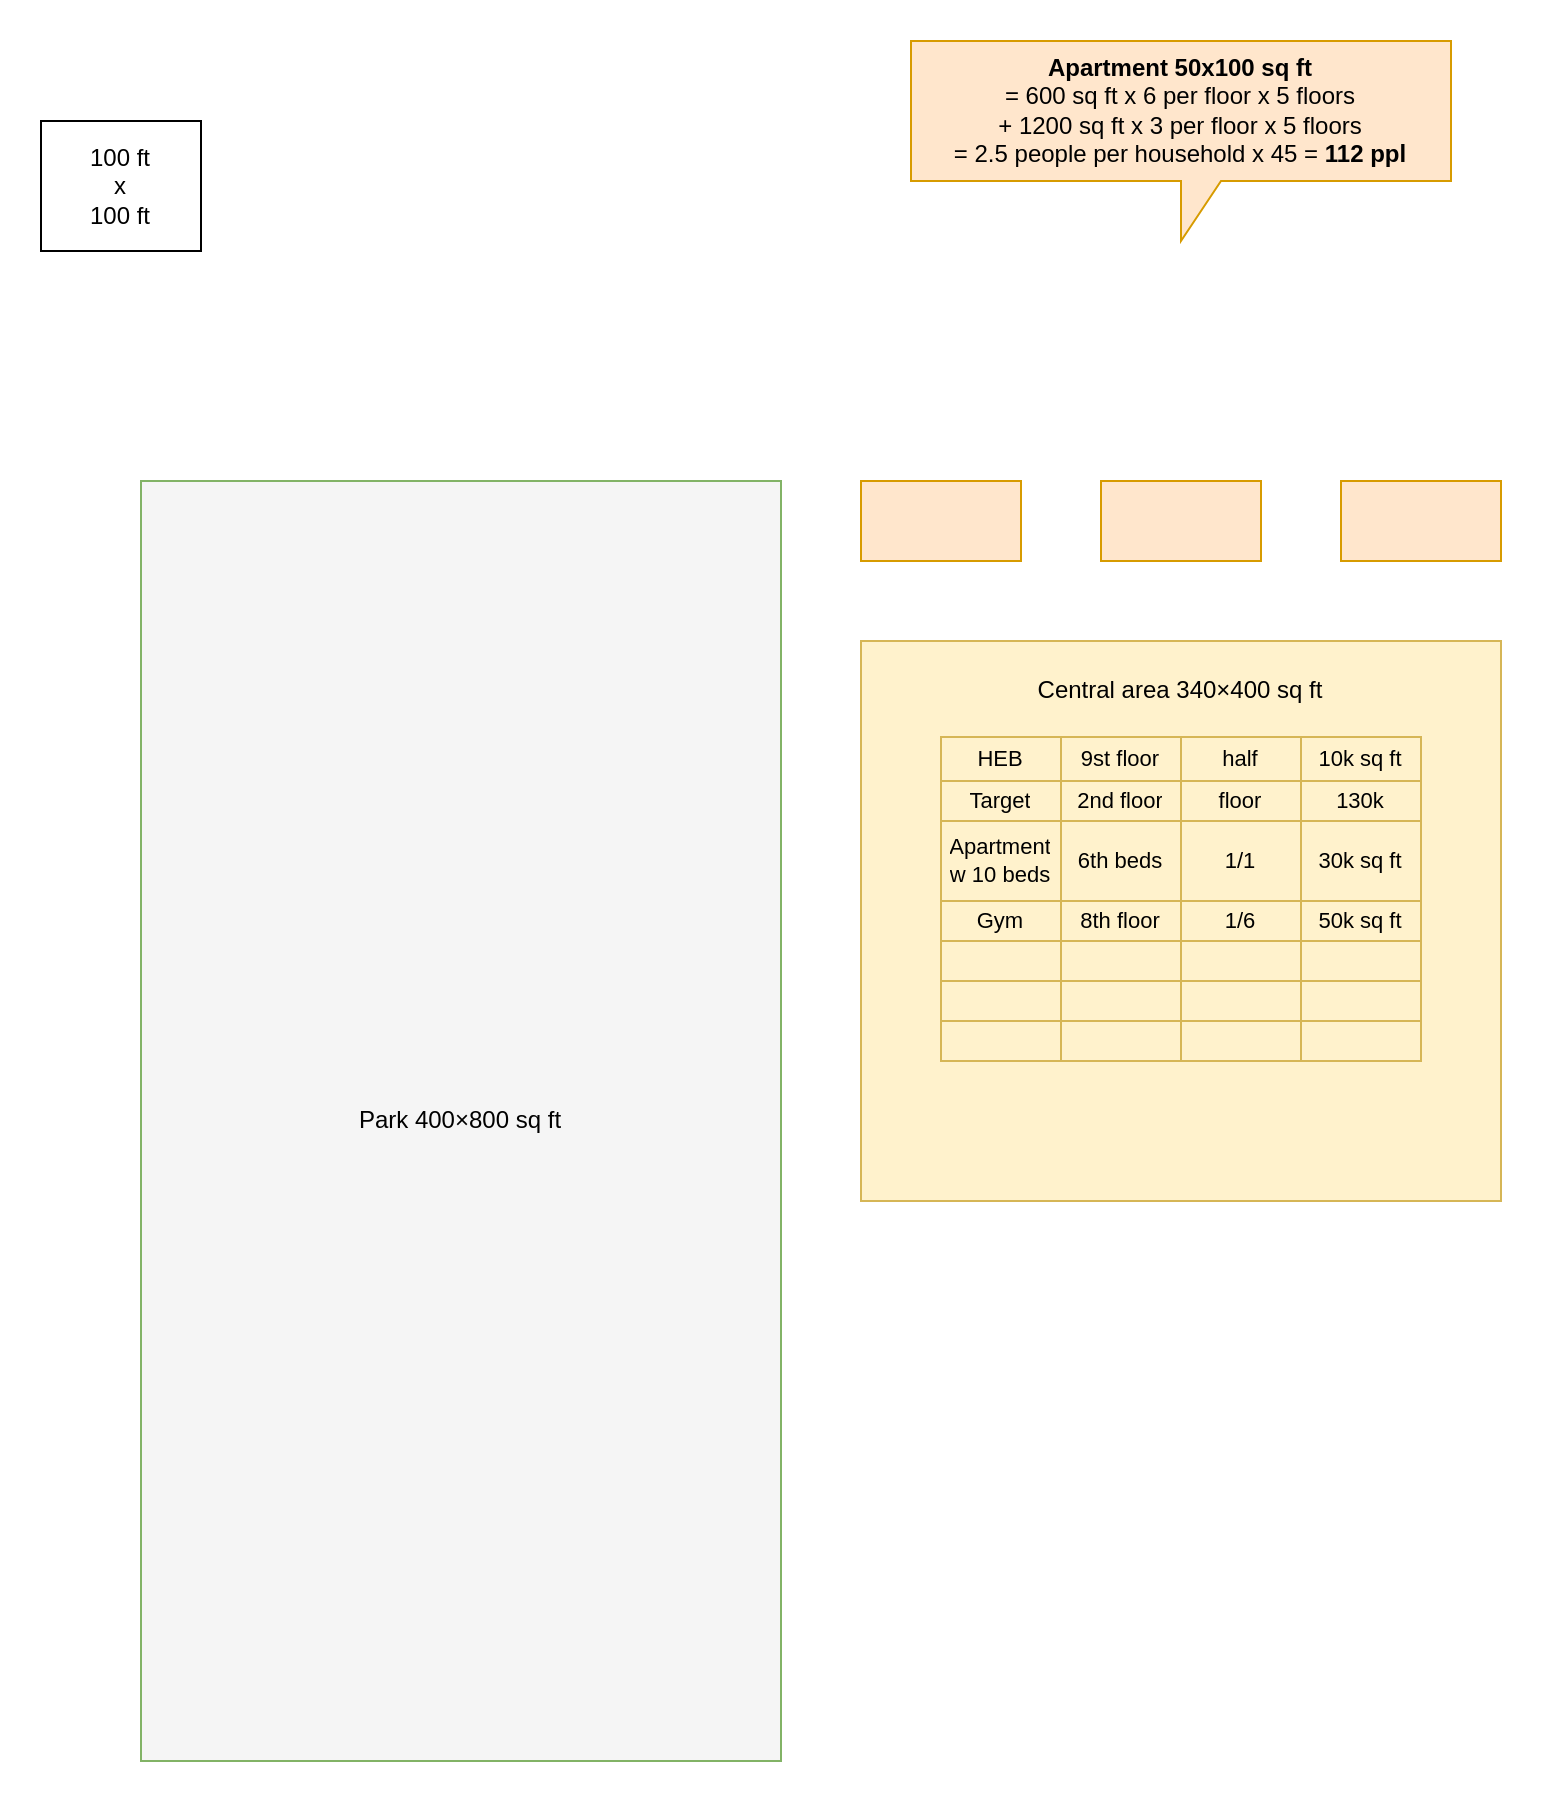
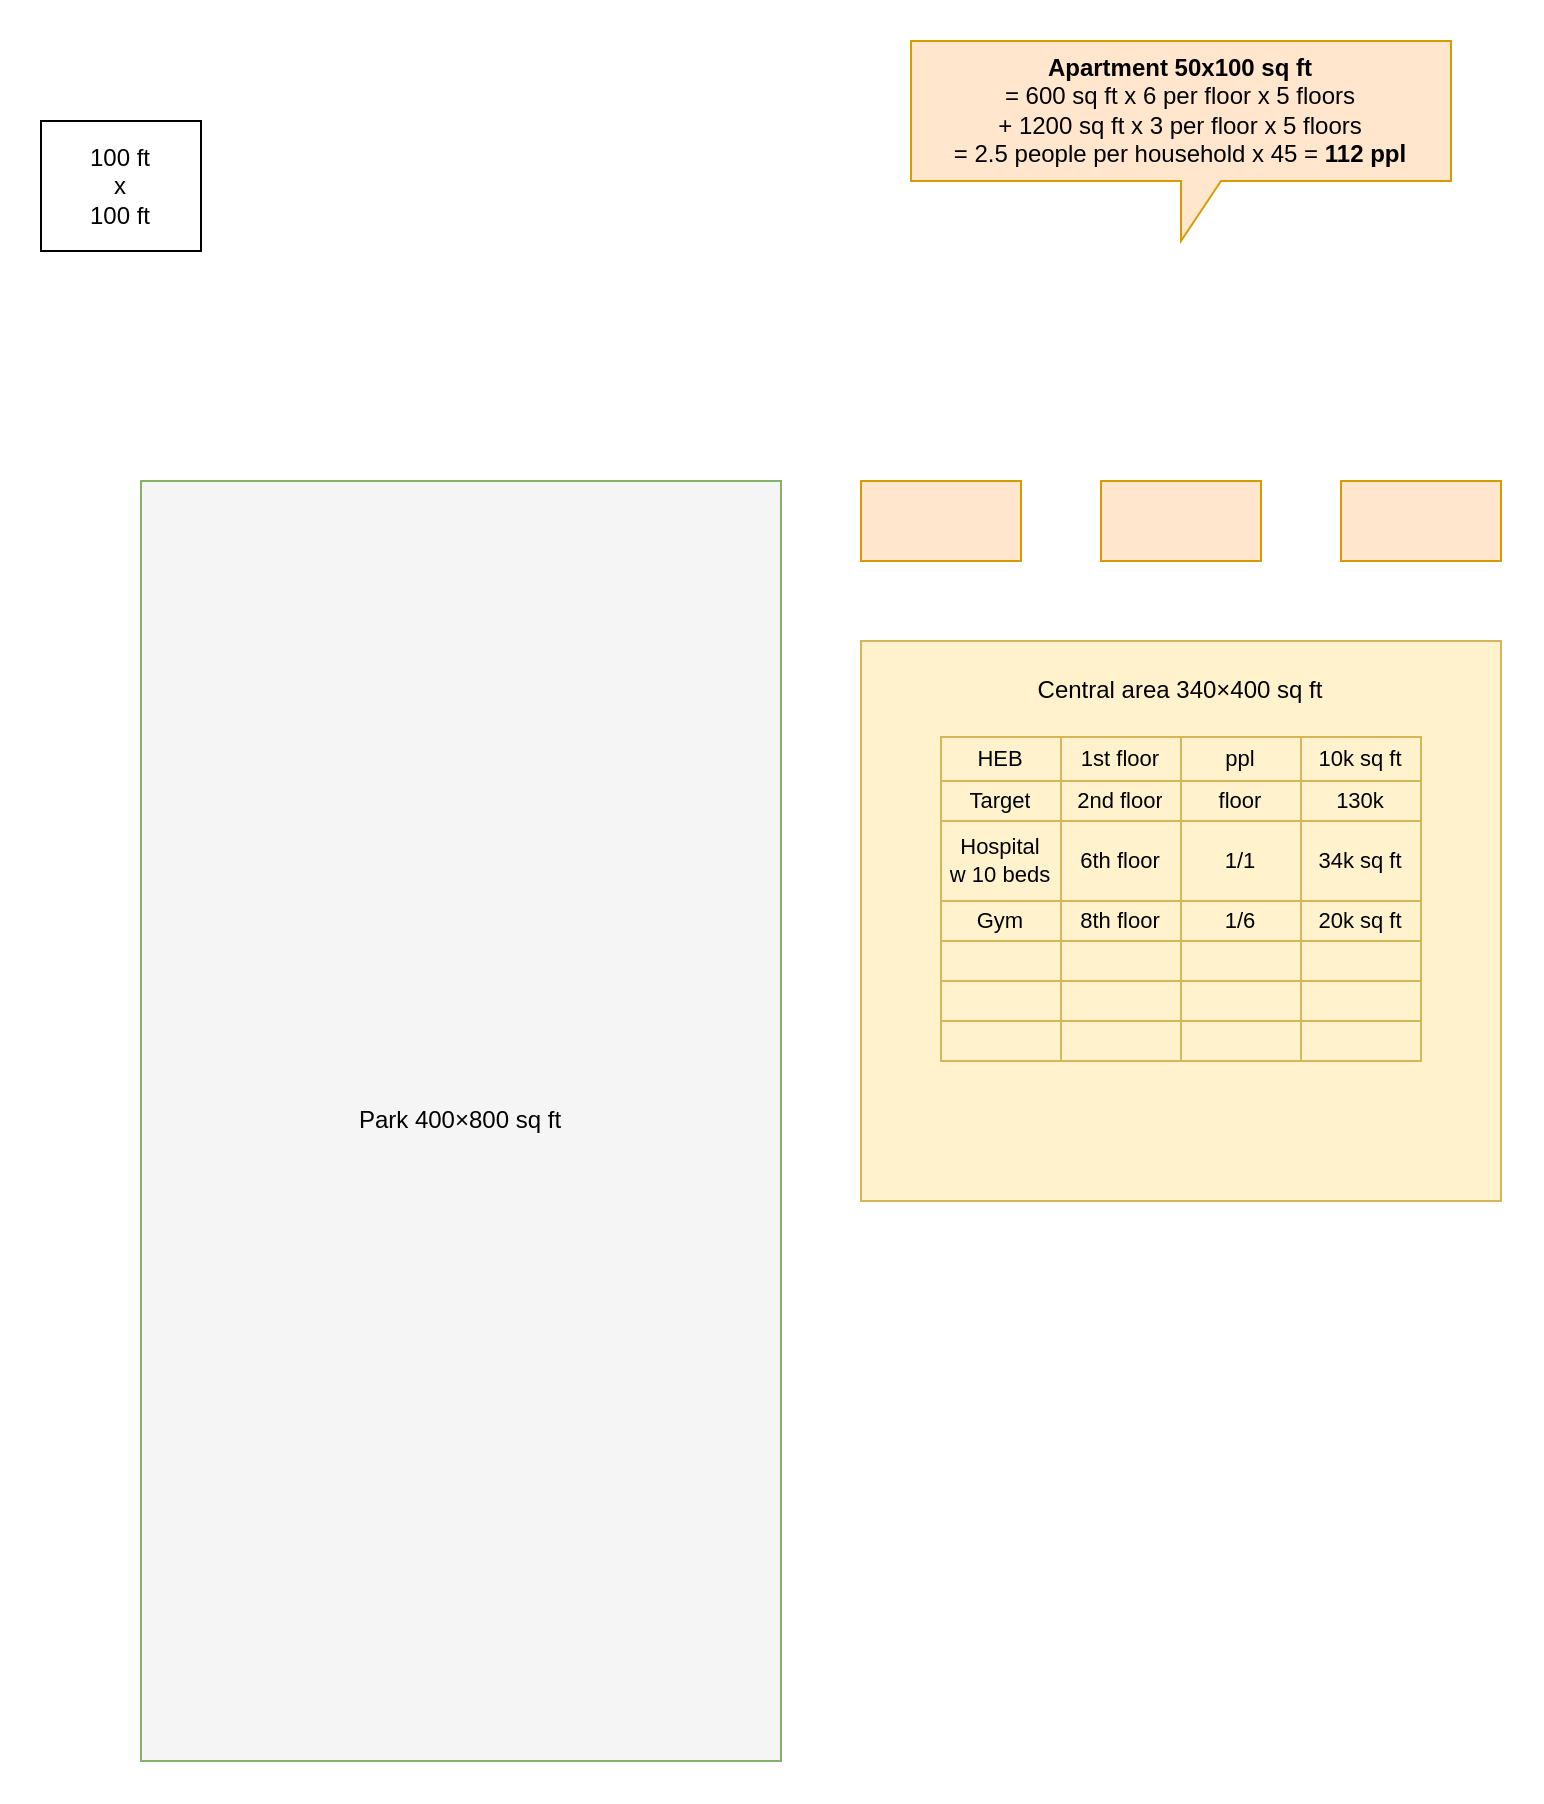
- <mxCell id="12" value="9st floor" style="shape=partialRectangle;html=1;whiteSpace=wrap;connectable=0;strokeColor=inherit;overflow=hidden;fillColor=none;top=0;left=0;bottom=0;right=0;pointerEvents=1;fontSize=11;" vertex="1" parent="10"><mxGeometry x="60" width="60" height="22" as="geometry"><mxRectangle width="60" height="22" as="alternateBounds" /></mxGeometry></mxCell>
+ <mxCell id="12" value="1st floor" style="shape=partialRectangle;html=1;whiteSpace=wrap;connectable=0;strokeColor=inherit;overflow=hidden;fillColor=none;top=0;left=0;bottom=0;right=0;pointerEvents=1;fontSize=11;" vertex="1" parent="10"><mxGeometry x="60" width="60" height="22" as="geometry"><mxRectangle width="60" height="22" as="alternateBounds" /></mxGeometry></mxCell>
- <mxCell id="13" value="half" style="shape=partialRectangle;html=1;whiteSpace=wrap;connectable=0;strokeColor=inherit;overflow=hidden;fillColor=none;top=0;left=0;bottom=0;right=0;pointerEvents=1;fontSize=11;" vertex="1" parent="10"><mxGeometry x="120" width="60" height="22" as="geometry"><mxRectangle width="60" height="22" as="alternateBounds" /></mxGeometry></mxCell>
+ <mxCell id="13" value="ppl" style="shape=partialRectangle;html=1;whiteSpace=wrap;connectable=0;strokeColor=inherit;overflow=hidden;fillColor=none;top=0;left=0;bottom=0;right=0;pointerEvents=1;fontSize=11;" vertex="1" parent="10"><mxGeometry x="120" width="60" height="22" as="geometry"><mxRectangle width="60" height="22" as="alternateBounds" /></mxGeometry></mxCell>
- <mxCell id="21" value="Apartment&lt;br&gt;w 10 beds" style="shape=partialRectangle;html=1;whiteSpace=wrap;connectable=0;strokeColor=inherit;overflow=hidden;fillColor=none;top=0;left=0;bottom=0;right=0;pointerEvents=1;fontSize=11;" vertex="1" parent="20"><mxGeometry width="60" height="40" as="geometry"><mxRectangle width="60" height="40" as="alternateBounds" /></mxGeometry></mxCell>
+ <mxCell id="21" value="Hospital&lt;br&gt;w 10 beds" style="shape=partialRectangle;html=1;whiteSpace=wrap;connectable=0;strokeColor=inherit;overflow=hidden;fillColor=none;top=0;left=0;bottom=0;right=0;pointerEvents=1;fontSize=11;" vertex="1" parent="20"><mxGeometry width="60" height="40" as="geometry"><mxRectangle width="60" height="40" as="alternateBounds" /></mxGeometry></mxCell>
- <mxCell id="22" value="6th beds" style="shape=partialRectangle;html=1;whiteSpace=wrap;connectable=0;strokeColor=inherit;overflow=hidden;fillColor=none;top=0;left=0;bottom=0;right=0;pointerEvents=1;fontSize=11;" vertex="1" parent="20"><mxGeometry x="60" width="60" height="40" as="geometry"><mxRectangle width="60" height="40" as="alternateBounds" /></mxGeometry></mxCell>
+ <mxCell id="22" value="6th floor" style="shape=partialRectangle;html=1;whiteSpace=wrap;connectable=0;strokeColor=inherit;overflow=hidden;fillColor=none;top=0;left=0;bottom=0;right=0;pointerEvents=1;fontSize=11;" vertex="1" parent="20"><mxGeometry x="60" width="60" height="40" as="geometry"><mxRectangle width="60" height="40" as="alternateBounds" /></mxGeometry></mxCell>
- <mxCell id="24" value="30k sq ft" style="shape=partialRectangle;html=1;whiteSpace=wrap;connectable=0;strokeColor=inherit;overflow=hidden;fillColor=none;top=0;left=0;bottom=0;right=0;pointerEvents=1;fontSize=11;" vertex="1" parent="20"><mxGeometry x="180" width="60" height="40" as="geometry"><mxRectangle width="60" height="40" as="alternateBounds" /></mxGeometry></mxCell>
+ <mxCell id="24" value="34k sq ft" style="shape=partialRectangle;html=1;whiteSpace=wrap;connectable=0;strokeColor=inherit;overflow=hidden;fillColor=none;top=0;left=0;bottom=0;right=0;pointerEvents=1;fontSize=11;" vertex="1" parent="20"><mxGeometry x="180" width="60" height="40" as="geometry"><mxRectangle width="60" height="40" as="alternateBounds" /></mxGeometry></mxCell>
- <mxCell id="29" value="50k sq ft" style="shape=partialRectangle;html=1;whiteSpace=wrap;connectable=0;strokeColor=inherit;overflow=hidden;fillColor=none;top=0;left=0;bottom=0;right=0;pointerEvents=1;fontSize=11;" vertex="1" parent="25"><mxGeometry x="180" width="60" height="20" as="geometry"><mxRectangle width="60" height="20" as="alternateBounds" /></mxGeometry></mxCell>
+ <mxCell id="29" value="20k sq ft" style="shape=partialRectangle;html=1;whiteSpace=wrap;connectable=0;strokeColor=inherit;overflow=hidden;fillColor=none;top=0;left=0;bottom=0;right=0;pointerEvents=1;fontSize=11;" vertex="1" parent="25"><mxGeometry x="180" width="60" height="20" as="geometry"><mxRectangle width="60" height="20" as="alternateBounds" /></mxGeometry></mxCell>
